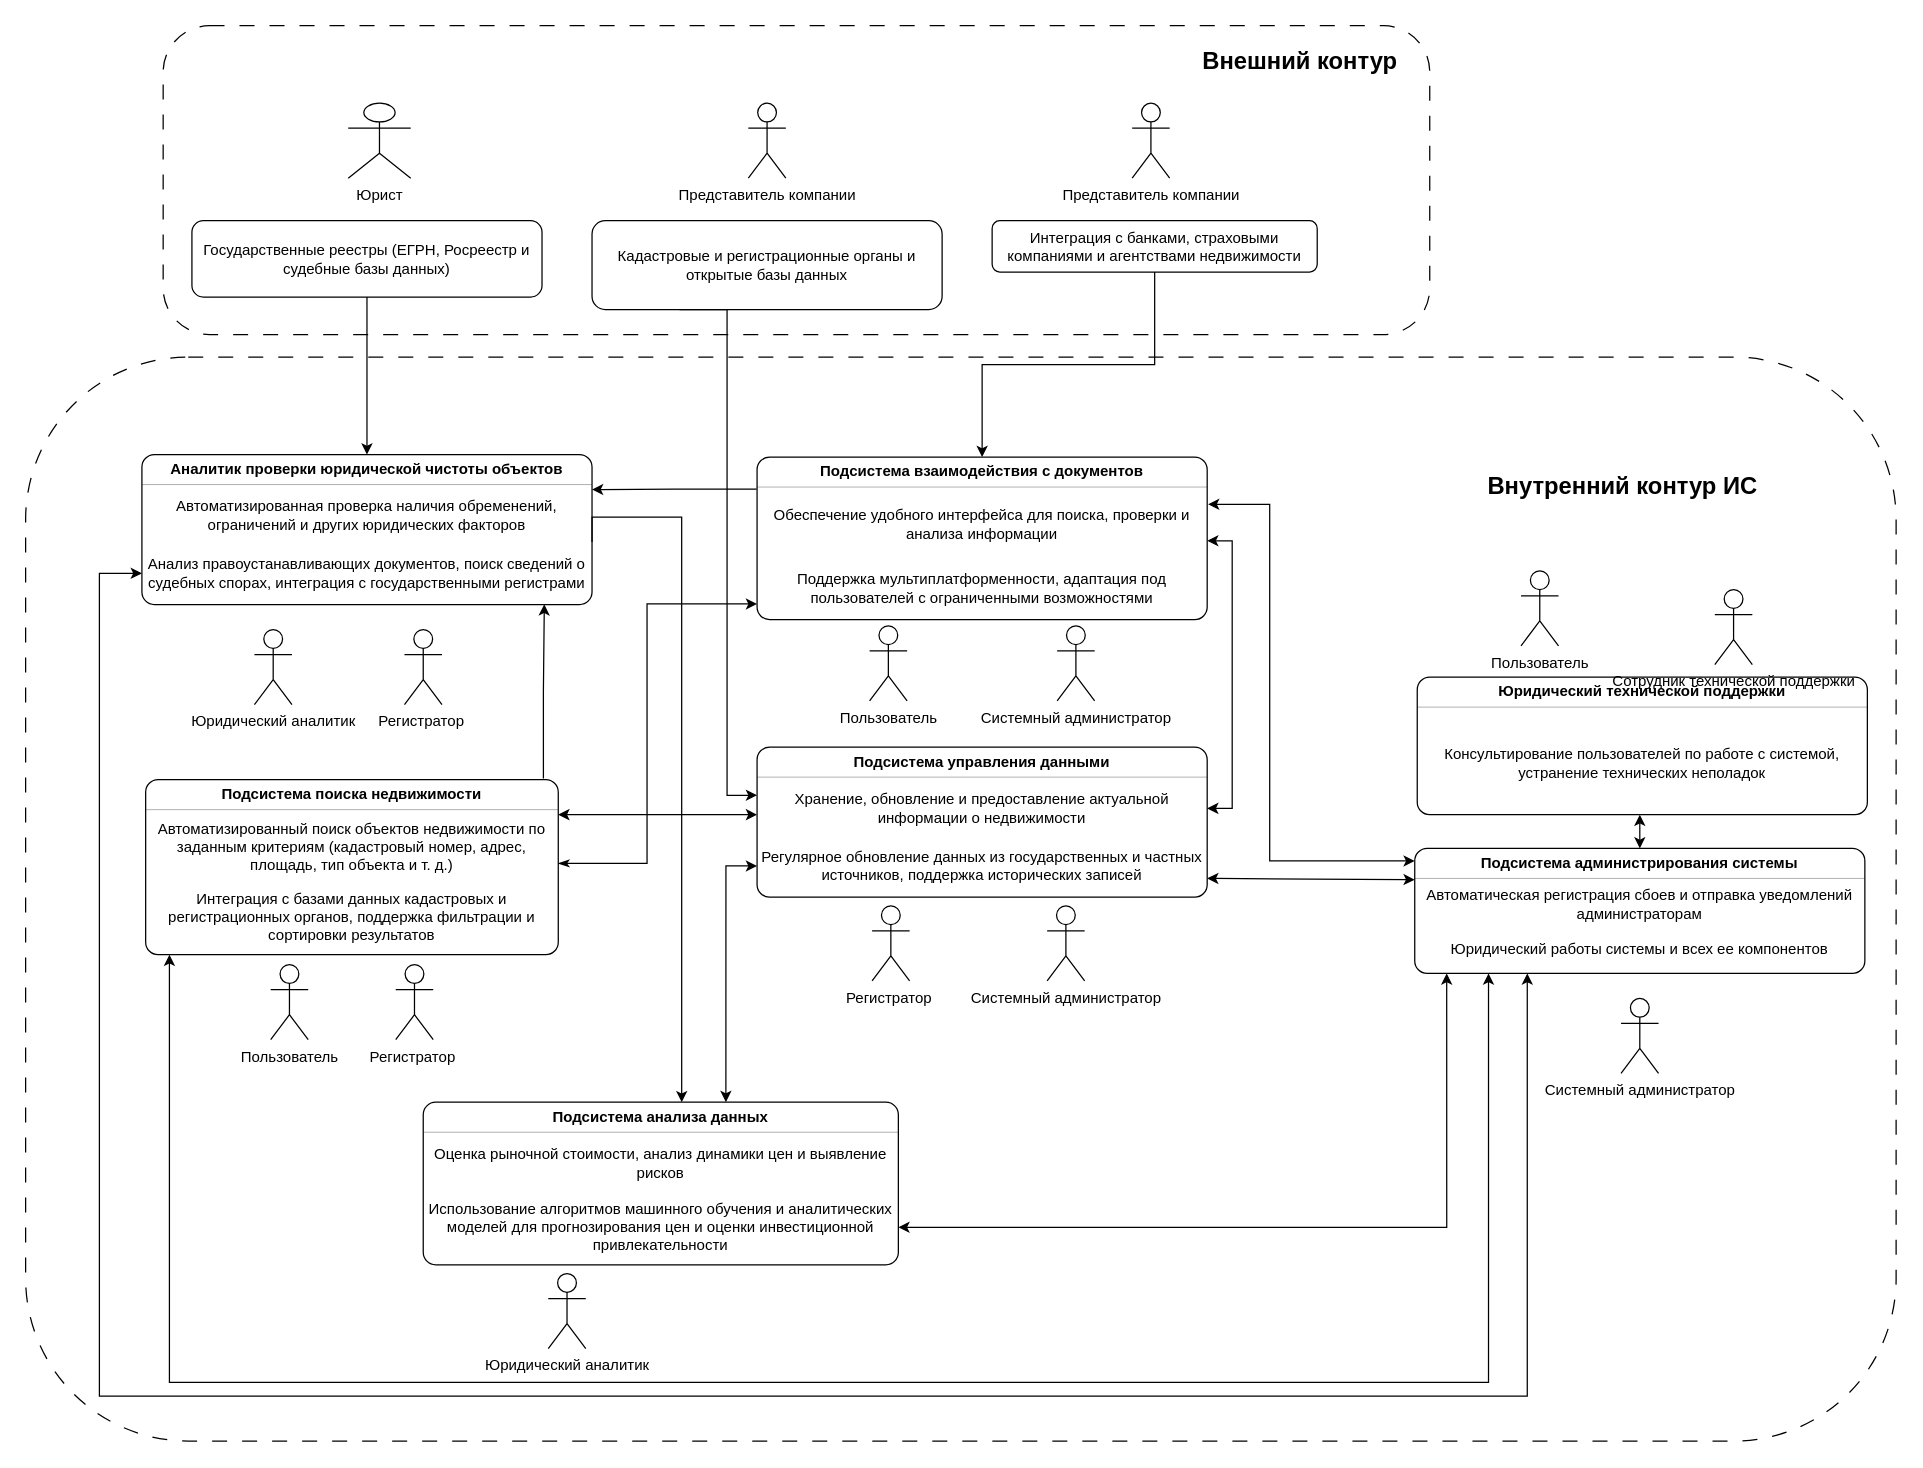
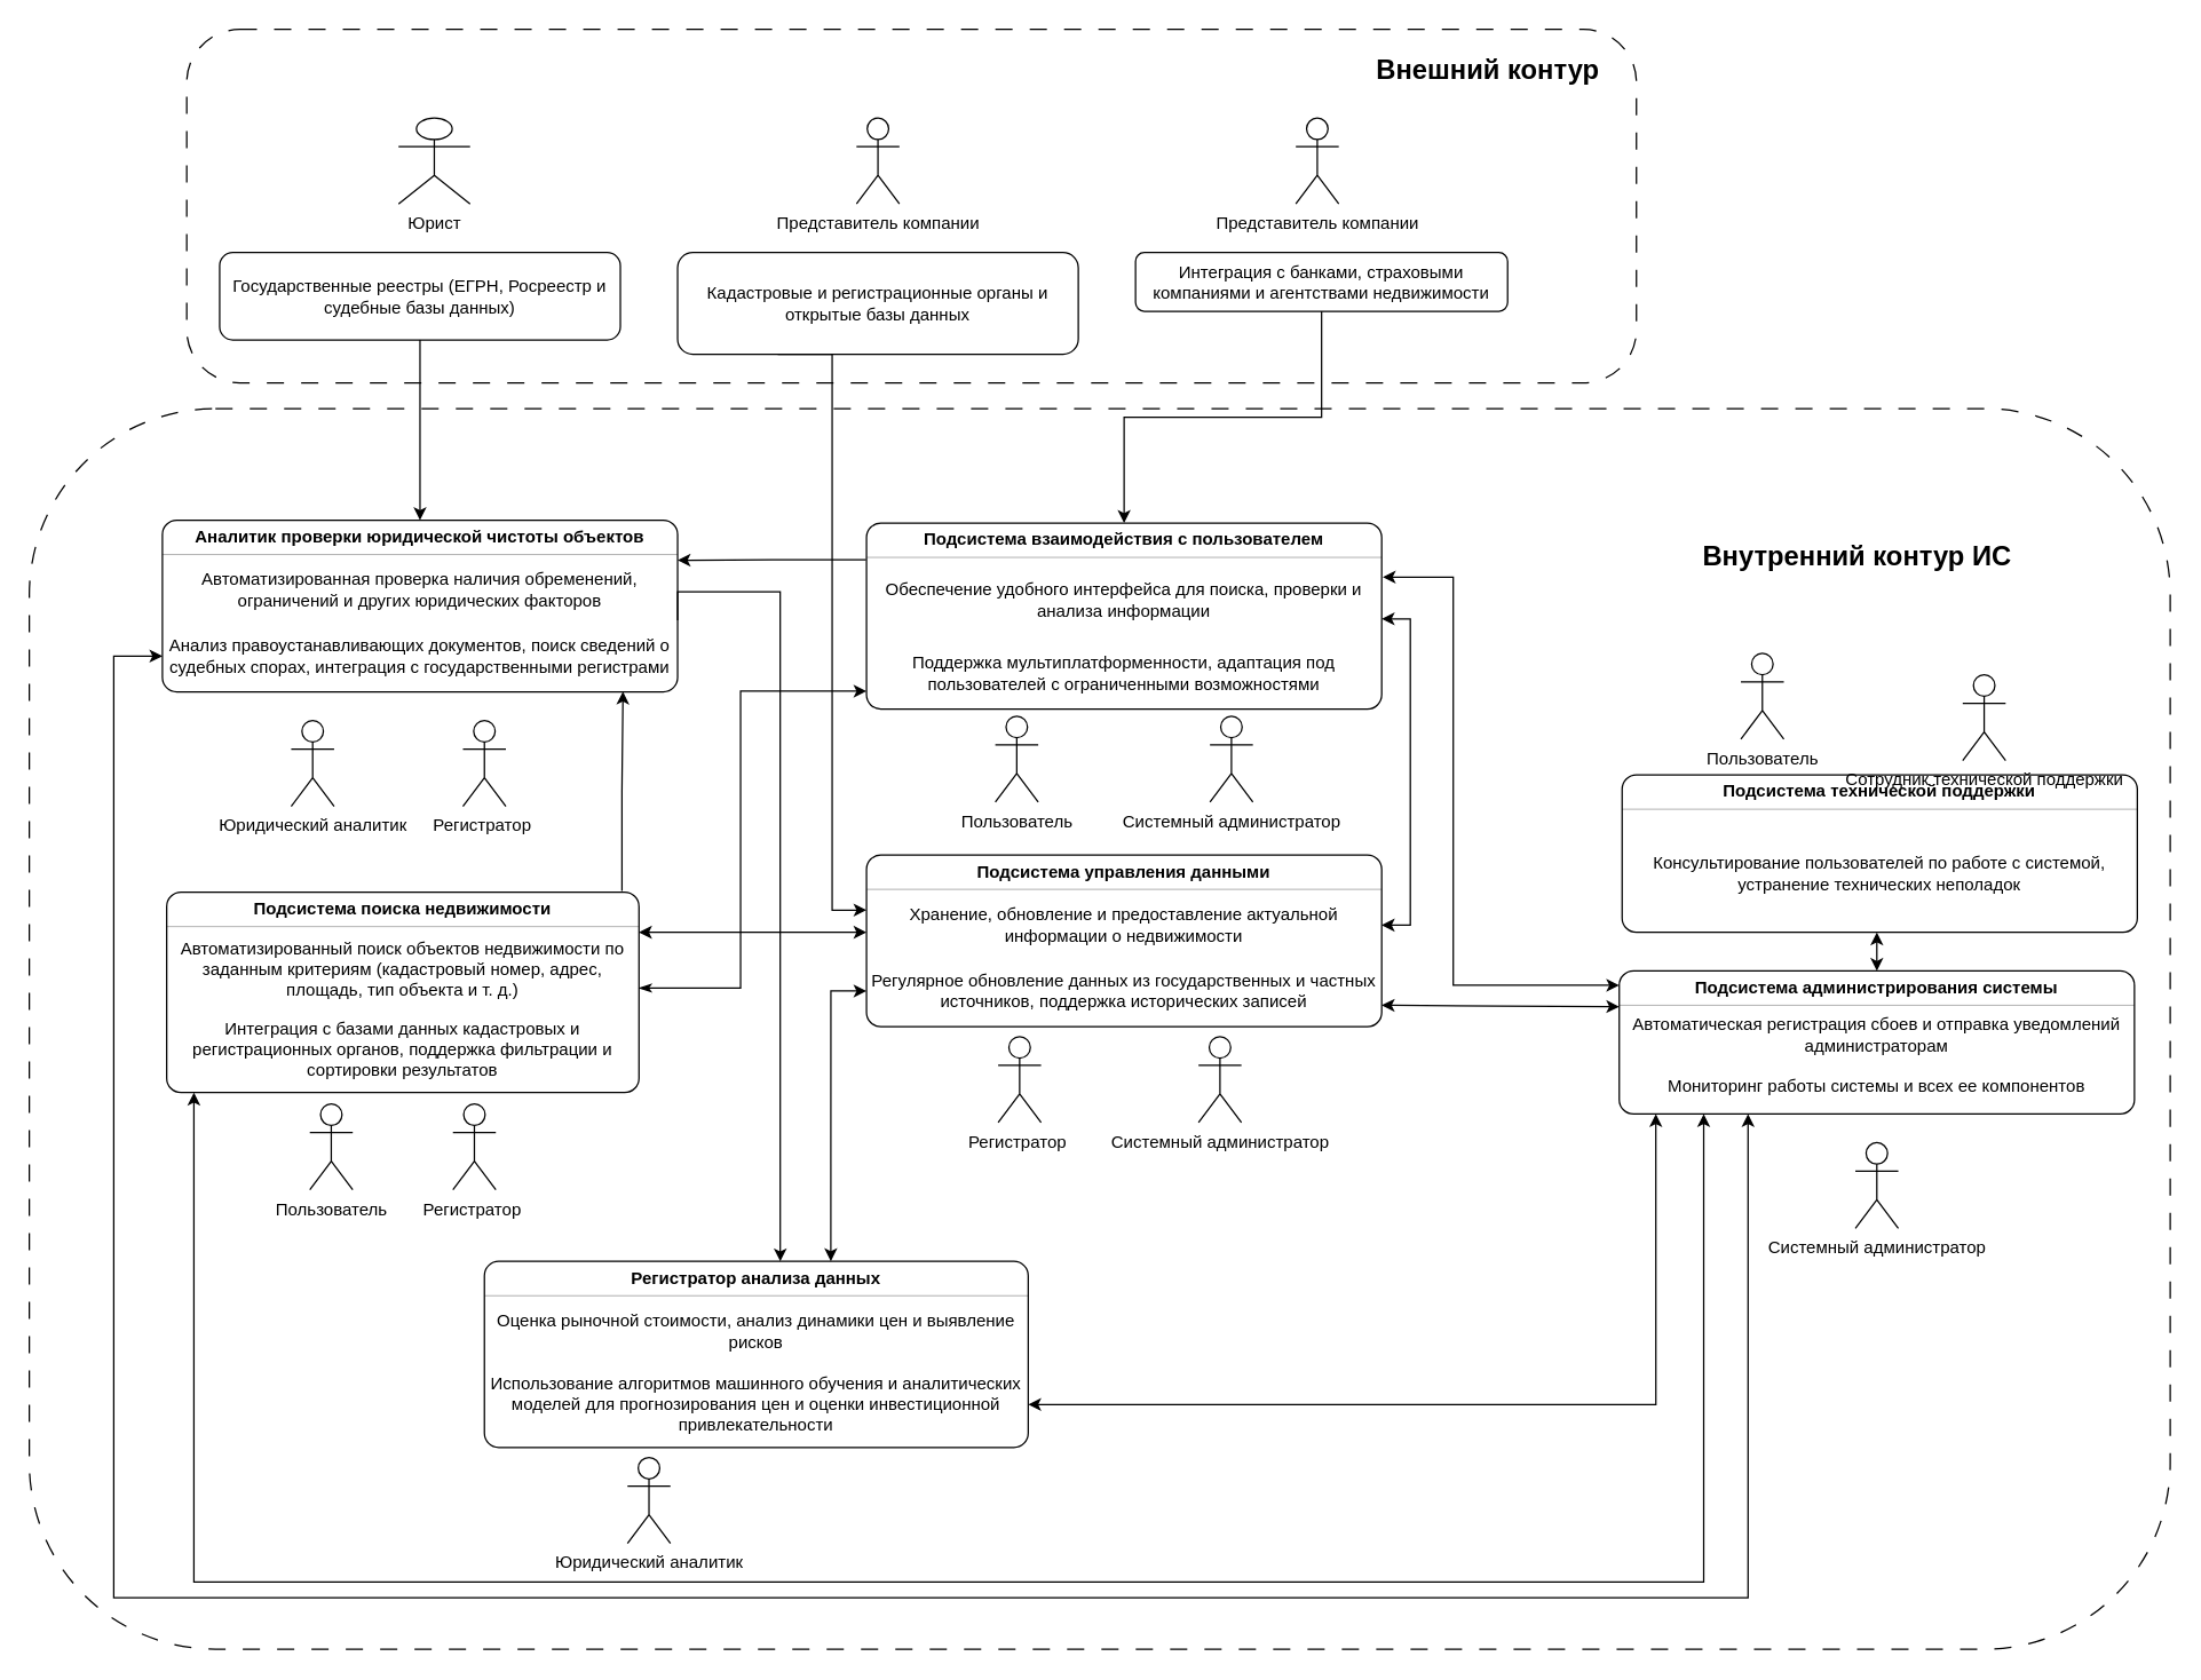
- <mxCell id="30" value="Подсистема взаимодействия с документов " style="html=1;align=center;spacing=0;verticalAlign=top;strokeColor=none;fillColor=none;whiteSpace=wrap;fontStyle=1" vertex="1" parent="29"><mxGeometry width="360" height="20" as="geometry" /></mxCell>
+ <mxCell id="30" value="Подсистема взаимодействия с пользователем " style="html=1;align=center;spacing=0;verticalAlign=top;strokeColor=none;fillColor=none;whiteSpace=wrap;fontStyle=1" vertex="1" parent="29"><mxGeometry width="360" height="20" as="geometry" /></mxCell>
- <mxCell id="25" value="Юридический технической поддержки " style="html=1;align=center;spacing=0;verticalAlign=top;strokeColor=none;fillColor=none;whiteSpace=wrap;fontStyle=1" vertex="1" parent="24"><mxGeometry width="360" height="20" as="geometry" /></mxCell>
+ <mxCell id="25" value="Подсистема технической поддержки " style="html=1;align=center;spacing=0;verticalAlign=top;strokeColor=none;fillColor=none;whiteSpace=wrap;fontStyle=1" vertex="1" parent="24"><mxGeometry width="360" height="20" as="geometry" /></mxCell>
- <mxCell id="38" value="Юридический работы системы и всех ее компонентов" style="html=1;align=center;spacing=0;verticalAlign=middle;strokeColor=none;fillColor=none;whiteSpace=wrap;" vertex="1" parent="34"><mxGeometry y="62" width="360" height="38" as="geometry" /></mxCell>
+ <mxCell id="38" value="Мониторинг работы системы и всех ее компонентов" style="html=1;align=center;spacing=0;verticalAlign=middle;strokeColor=none;fillColor=none;whiteSpace=wrap;" vertex="1" parent="34"><mxGeometry y="62" width="360" height="38" as="geometry" /></mxCell>
- <mxCell id="15" value="Подсистема анализа данных " style="html=1;align=center;spacing=0;verticalAlign=top;strokeColor=none;fillColor=none;whiteSpace=wrap;fontStyle=1" vertex="1" parent="14"><mxGeometry width="380" height="20" as="geometry" /></mxCell>
+ <mxCell id="15" value="Регистратор анализа данных " style="html=1;align=center;spacing=0;verticalAlign=top;strokeColor=none;fillColor=none;whiteSpace=wrap;fontStyle=1" vertex="1" parent="14"><mxGeometry width="380" height="20" as="geometry" /></mxCell>
